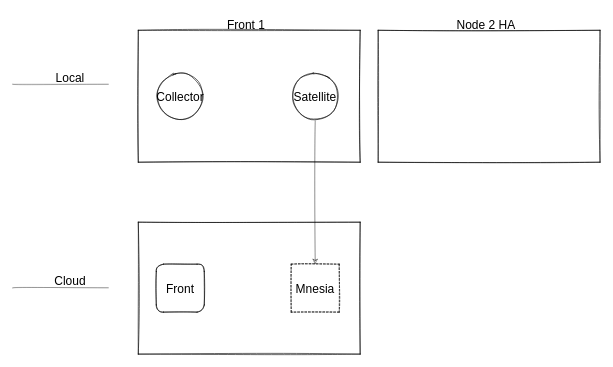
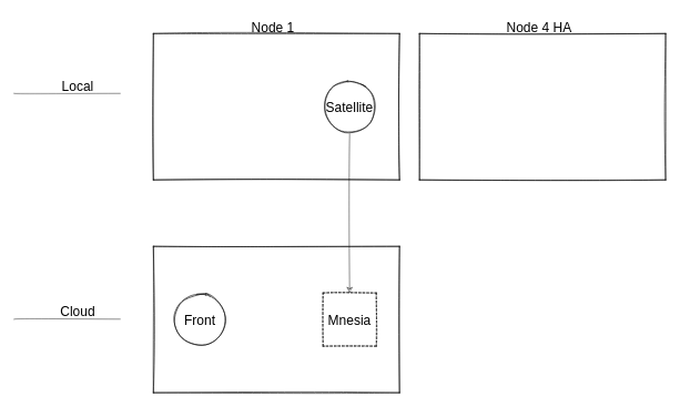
- <mxCell id="7" value="&lt;font style=&quot;font-size: 20px;&quot;&gt;Front 1&lt;/font&gt;" style="text;html=1;strokeColor=none;fillColor=none;align=center;verticalAlign=middle;whiteSpace=wrap;rounded=0;sketch=1;fontSize=35;fontColor=#000000;" vertex="1" parent="1"><mxGeometry x="350" y="20" width="120" height="30" as="geometry" /></mxCell>
+ <mxCell id="7" value="&lt;font style=&quot;font-size: 20px;&quot;&gt;Node 1&lt;/font&gt;" style="text;html=1;strokeColor=none;fillColor=none;align=center;verticalAlign=middle;whiteSpace=wrap;rounded=0;sketch=1;fontSize=35;fontColor=#000000;" vertex="1" parent="1"><mxGeometry x="350" y="20" width="120" height="30" as="geometry" /></mxCell>
- <mxCell id="9" value="&lt;font style=&quot;font-size: 20px;&quot;&gt;Node 2 HA&lt;br&gt;&lt;/font&gt;" style="text;html=1;strokeColor=none;fillColor=none;align=center;verticalAlign=middle;whiteSpace=wrap;rounded=0;sketch=1;fontSize=35;fontColor=#000000;" vertex="1" parent="1"><mxGeometry x="750" y="20" width="120" height="30" as="geometry" /></mxCell>
+ <mxCell id="9" value="&lt;font style=&quot;font-size: 20px;&quot;&gt;Node 4 HA&lt;br&gt;&lt;/font&gt;" style="text;html=1;strokeColor=none;fillColor=none;align=center;verticalAlign=middle;whiteSpace=wrap;rounded=0;sketch=1;fontSize=35;fontColor=#000000;" vertex="1" parent="1"><mxGeometry x="750" y="20" width="120" height="30" as="geometry" /></mxCell>
- <mxCell id="5" value="Collector" style="ellipse;whiteSpace=wrap;html=1;aspect=fixed;fontSize=20;sketch=1;" vertex="1" parent="1"><mxGeometry x="260" y="120" width="80" height="80" as="geometry" /></mxCell>
- <mxCell id="13" value="Front" style="whiteSpace=wrap;html=1;aspect=fixed;fontSize=20;sketch=1;rounded=1;" vertex="1" parent="1"><mxGeometry x="260" y="440" width="80" height="80" as="geometry" /></mxCell>
+ <mxCell id="13" value="Front" style="ellipse;whiteSpace=wrap;html=1;aspect=fixed;fontSize=20;sketch=1;" vertex="1" parent="1"><mxGeometry x="260" y="440" width="80" height="80" as="geometry" /></mxCell>
